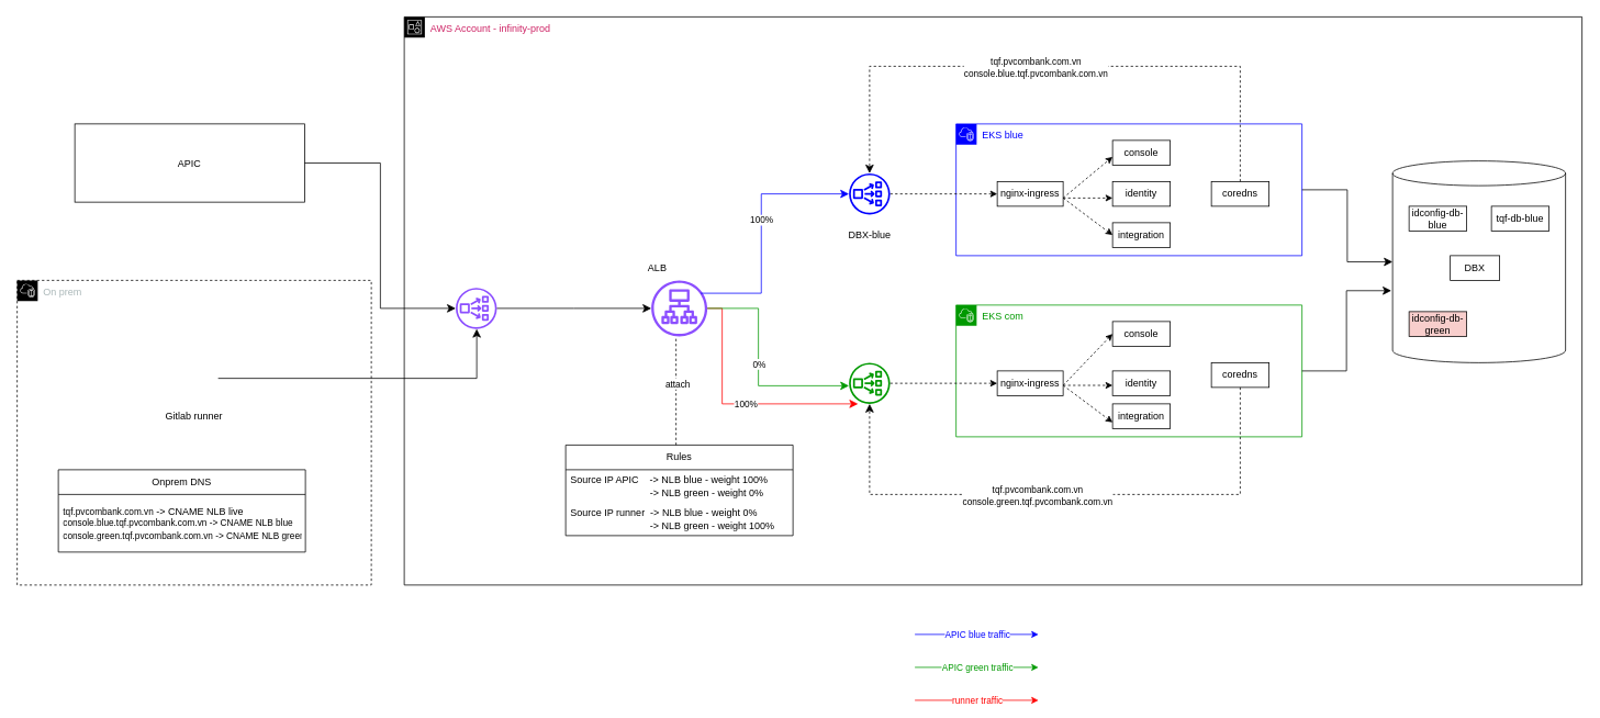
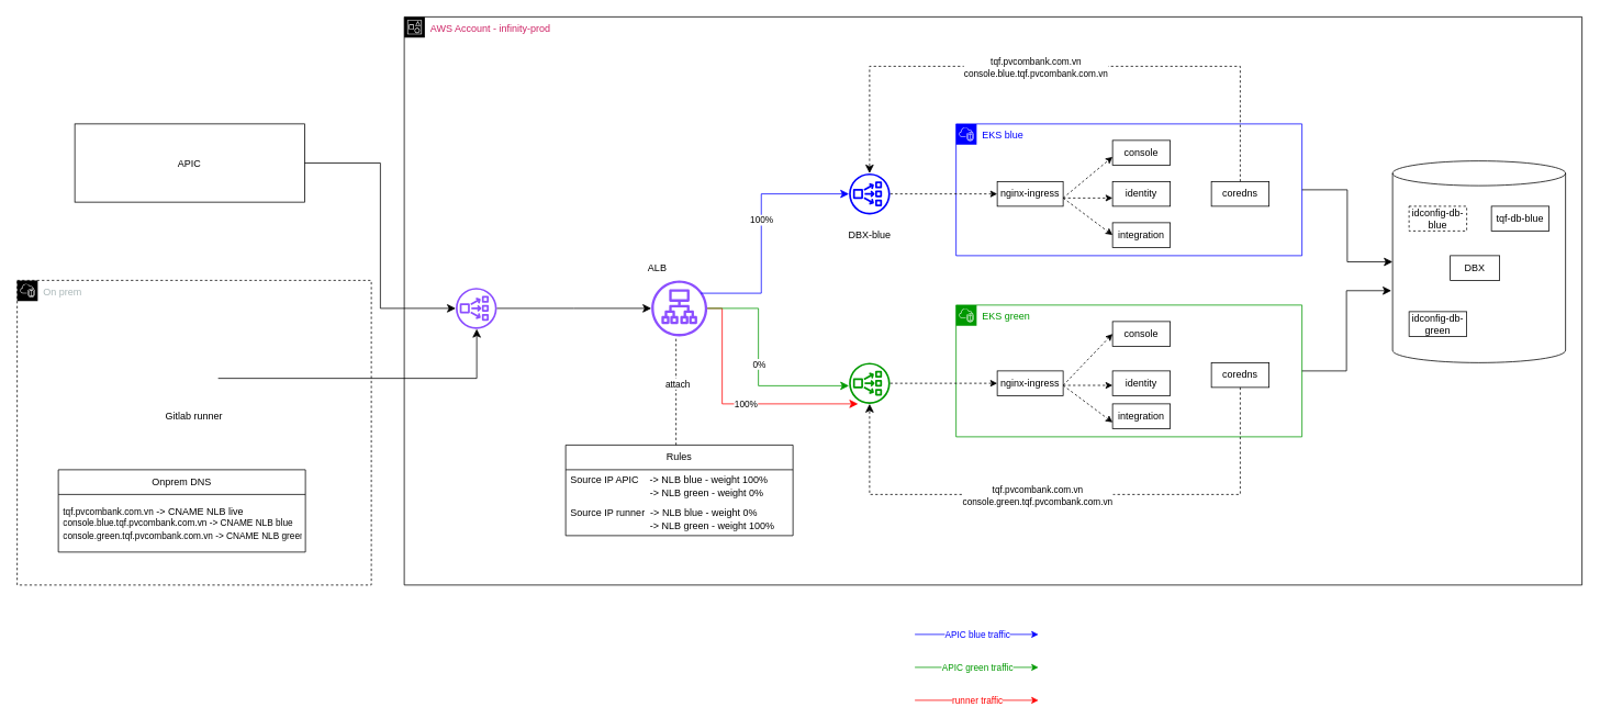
- <mxCell id="21" value="idconfig-db-blue" style="whiteSpace=wrap;html=1;align=center;" parent="1" vertex="1"><mxGeometry x="1710" y="250" width="70" height="30" as="geometry" /></mxCell>
+ <mxCell id="21" value="idconfig-db-blue" style="whiteSpace=wrap;html=1;align=center;dashed=1;" parent="1" vertex="1"><mxGeometry x="1710" y="250" width="70" height="30" as="geometry" /></mxCell>
- <mxCell id="9" value="&lt;font style=&quot;color: rgb(0, 153, 0);&quot;&gt;EKS com&lt;/font&gt;" style="points=[[0,0],[0.25,0],[0.5,0],[0.75,0],[1,0],[1,0.25],[1,0.5],[1,0.75],[1,1],[0.75,1],[0.5,1],[0.25,1],[0,1],[0,0.75],[0,0.5],[0,0.25]];outlineConnect=0;gradientColor=none;html=1;whiteSpace=wrap;fontSize=12;fontStyle=0;container=1;pointerEvents=0;collapsible=0;recursiveResize=0;shape=mxgraph.aws4.group;grIcon=mxgraph.aws4.group_vpc2;strokeColor=#009900;fillColor=none;verticalAlign=top;align=left;spacingLeft=30;fontColor=#AAB7B8;dashed=0;" parent="1" vertex="1"><mxGeometry x="1160" y="370" width="420" height="160" as="geometry" /></mxCell>
+ <mxCell id="9" value="&lt;font style=&quot;color: rgb(0, 153, 0);&quot;&gt;EKS green&lt;/font&gt;" style="points=[[0,0],[0.25,0],[0.5,0],[0.75,0],[1,0],[1,0.25],[1,0.5],[1,0.75],[1,1],[0.75,1],[0.5,1],[0.25,1],[0,1],[0,0.75],[0,0.5],[0,0.25]];outlineConnect=0;gradientColor=none;html=1;whiteSpace=wrap;fontSize=12;fontStyle=0;container=1;pointerEvents=0;collapsible=0;recursiveResize=0;shape=mxgraph.aws4.group;grIcon=mxgraph.aws4.group_vpc2;strokeColor=#009900;fillColor=none;verticalAlign=top;align=left;spacingLeft=30;fontColor=#AAB7B8;dashed=0;" parent="1" vertex="1"><mxGeometry x="1160" y="370" width="420" height="160" as="geometry" /></mxCell>
- <mxCell id="24" value="idconfig-db-green" style="whiteSpace=wrap;html=1;align=center;fillColor=#f8cecc;" parent="1" vertex="1"><mxGeometry x="1710" y="378" width="70" height="30" as="geometry" /></mxCell>
+ <mxCell id="24" value="idconfig-db-green" style="whiteSpace=wrap;html=1;align=center;" parent="1" vertex="1"><mxGeometry x="1710" y="378" width="70" height="30" as="geometry" /></mxCell>
